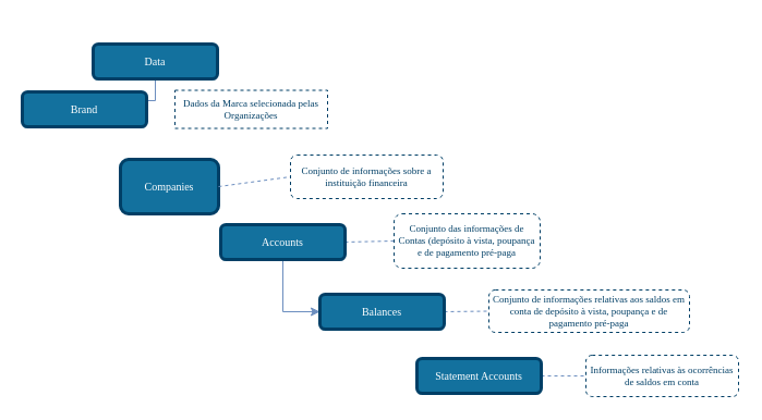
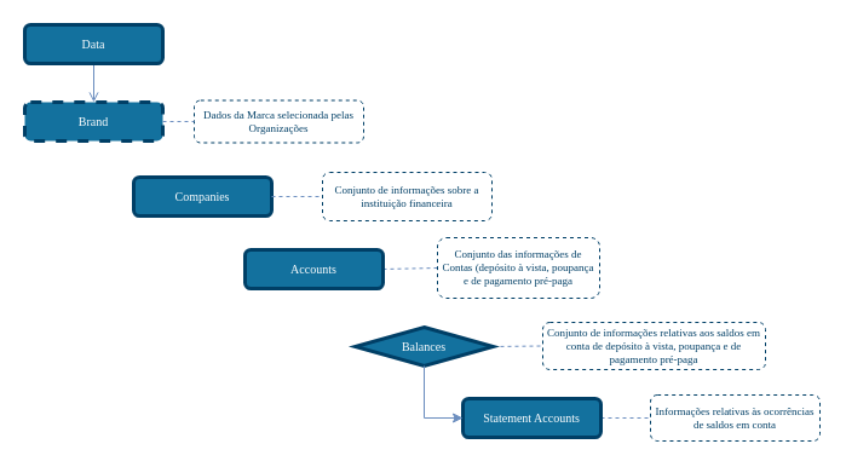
- <mxCell id="4" value="Data" style="rounded=1;whiteSpace=wrap;html=1;comic=0;shadow=0;backgroundOutline=0;snapToPoint=0;fixDash=0;strokeWidth=3;fontFamily=Verdana;fontStyle=0;labelBackgroundColor=none;labelBorderColor=none;fontSize=10;fillColor=#13719E;strokeColor=#003F66;fontColor=#ffffff;" parent="1" vertex="1"><mxGeometry x="85" y="40" width="114" height="32" as="geometry" /></mxCell>
+ <mxCell id="4" value="Data" style="rounded=1;whiteSpace=wrap;html=1;comic=0;shadow=0;backgroundOutline=0;snapToPoint=0;fixDash=0;strokeWidth=3;fontFamily=Verdana;fontStyle=0;labelBackgroundColor=none;labelBorderColor=none;fontSize=10;fillColor=#13719E;strokeColor=#003F66;fontColor=#ffffff;" parent="1" vertex="1"><mxGeometry x="20" y="20" width="114" height="32" as="geometry" /></mxCell>
- <mxCell id="10" value="Brand" style="rounded=1;whiteSpace=wrap;html=1;comic=0;shadow=0;backgroundOutline=0;snapToPoint=0;fixDash=0;strokeWidth=3;fontFamily=Verdana;fontStyle=0;labelBackgroundColor=none;labelBorderColor=none;fontSize=10;fillColor=#13719E;strokeColor=#003F66;fontColor=#ffffff;" parent="1" vertex="1"><mxGeometry x="20" y="84" width="114" height="32" as="geometry" /></mxCell>
+ <mxCell id="10" value="Brand" style="rounded=1;whiteSpace=wrap;html=1;comic=0;shadow=0;backgroundOutline=0;snapToPoint=0;fixDash=0;strokeWidth=3;fontFamily=Verdana;fontStyle=0;labelBackgroundColor=none;labelBorderColor=none;fontSize=10;fillColor=#13719E;strokeColor=#003F66;fontColor=#ffffff;dashed=1;" parent="1" vertex="1"><mxGeometry x="20" y="84" width="114" height="32" as="geometry" /></mxCell>
+ <mxCell id="12" style="edgeStyle=none;rounded=1;orthogonalLoop=1;jettySize=auto;html=1;exitX=1;exitY=0.5;exitDx=0;exitDy=0;entryX=0;entryY=0.5;entryDx=0;entryDy=0;dashed=1;endArrow=none;endFill=0;endSize=6;strokeColor=#6C8EBF;" parent="1" source="10" target="11" edge="1"><mxGeometry relative="1" as="geometry"><mxPoint x="250" y="161" as="targetPoint" /><mxPoint x="144" y="182" as="sourcePoint" /></mxGeometry></mxCell>
- <mxCell id="11" value="Dados da Marca selecionada pelas Organizações" style="whiteSpace=wrap;html=1;shadow=0;comic=0;strokeColor=#003F66;strokeWidth=1;fillColor=#ffffff;fontFamily=Verdana;fontSize=9;fontColor=#003F66;dashed=1;spacingLeft=5;spacing=0;spacingRight=5;spacingBottom=5;spacingTop=5;align=center;verticalAlign=middle;gradientColor=#ffffff;rounded=0;" parent="1" vertex="1"><mxGeometry x="160" y="82.5" width="140" height="35" as="geometry" /></mxCell>
+ <mxCell id="11" value="Dados da Marca selecionada pelas Organizações" style="rounded=1;whiteSpace=wrap;html=1;shadow=0;comic=0;strokeColor=#003F66;strokeWidth=1;fillColor=#ffffff;fontFamily=Verdana;fontSize=9;fontColor=#003F66;dashed=1;spacingLeft=5;spacing=0;spacingRight=5;spacingBottom=5;spacingTop=5;align=center;verticalAlign=middle;gradientColor=#ffffff;" parent="1" vertex="1"><mxGeometry x="160" y="82.5" width="140" height="35" as="geometry" /></mxCell>
- <mxCell id="14" value="Companies" style="rounded=1;whiteSpace=wrap;html=1;comic=0;shadow=0;backgroundOutline=0;snapToPoint=0;fixDash=0;strokeWidth=3;fontFamily=Verdana;fontStyle=0;labelBackgroundColor=none;labelBorderColor=none;fontSize=10;fillColor=#13719E;strokeColor=#003F66;fontColor=#ffffff;" parent="1" vertex="1"><mxGeometry x="110" y="146" width="90" height="50" as="geometry" /></mxCell>
+ <mxCell id="14" value="Companies" style="rounded=1;whiteSpace=wrap;html=1;comic=0;shadow=0;backgroundOutline=0;snapToPoint=0;fixDash=0;strokeWidth=3;fontFamily=Verdana;fontStyle=0;labelBackgroundColor=none;labelBorderColor=none;fontSize=10;fillColor=#13719E;strokeColor=#003F66;fontColor=#ffffff;" parent="1" vertex="1"><mxGeometry x="110" y="146" width="114" height="32" as="geometry" /></mxCell>
- <mxCell id="5" style="edgeStyle=orthogonalEdgeStyle;rounded=0;orthogonalLoop=1;jettySize=auto;html=1;exitX=0.5;exitY=1;exitDx=0;exitDy=0;entryX=0;entryY=0.5;entryDx=0;entryDy=0;strokeColor=#6C8EBF;endArrow=classic;endFill=1;" parent="1" source="7" target="9" edge="1"><mxGeometry relative="1" as="geometry" /></mxCell>
- <mxCell id="9" value="Balances" style="rounded=1;whiteSpace=wrap;html=1;comic=0;shadow=0;backgroundOutline=0;snapToPoint=0;fixDash=0;strokeWidth=3;fontFamily=Verdana;fontStyle=0;labelBackgroundColor=none;labelBorderColor=none;fontSize=10;fillColor=#13719E;strokeColor=#003F66;fontColor=#ffffff;" parent="1" vertex="1"><mxGeometry x="293" y="270" width="114" height="32" as="geometry" /></mxCell>
+ <mxCell id="9" value="Balances" style="rhombus;whiteSpace=wrap;html=1;comic=0;shadow=0;backgroundOutline=0;snapToPoint=0;fixDash=0;strokeWidth=3;fontFamily=Verdana;fontStyle=0;labelBackgroundColor=none;labelBorderColor=none;fontSize=10;fillColor=#13719E;strokeColor=#003F66;fontColor=#ffffff;" parent="1" vertex="1"><mxGeometry x="293" y="270" width="114" height="32" as="geometry" /></mxCell>
+ <mxCell id="20" style="edgeStyle=orthogonalEdgeStyle;rounded=0;orthogonalLoop=1;jettySize=auto;html=1;exitX=0.5;exitY=1;exitDx=0;exitDy=0;entryX=0;entryY=0.5;entryDx=0;entryDy=0;strokeColor=#6C8EBF;endArrow=classic;endFill=1;" parent="1" source="9" target="18" edge="1"><mxGeometry relative="1" as="geometry"><mxPoint x="264" y="248" as="sourcePoint" /><mxPoint x="303" y="296" as="targetPoint" /></mxGeometry></mxCell>
